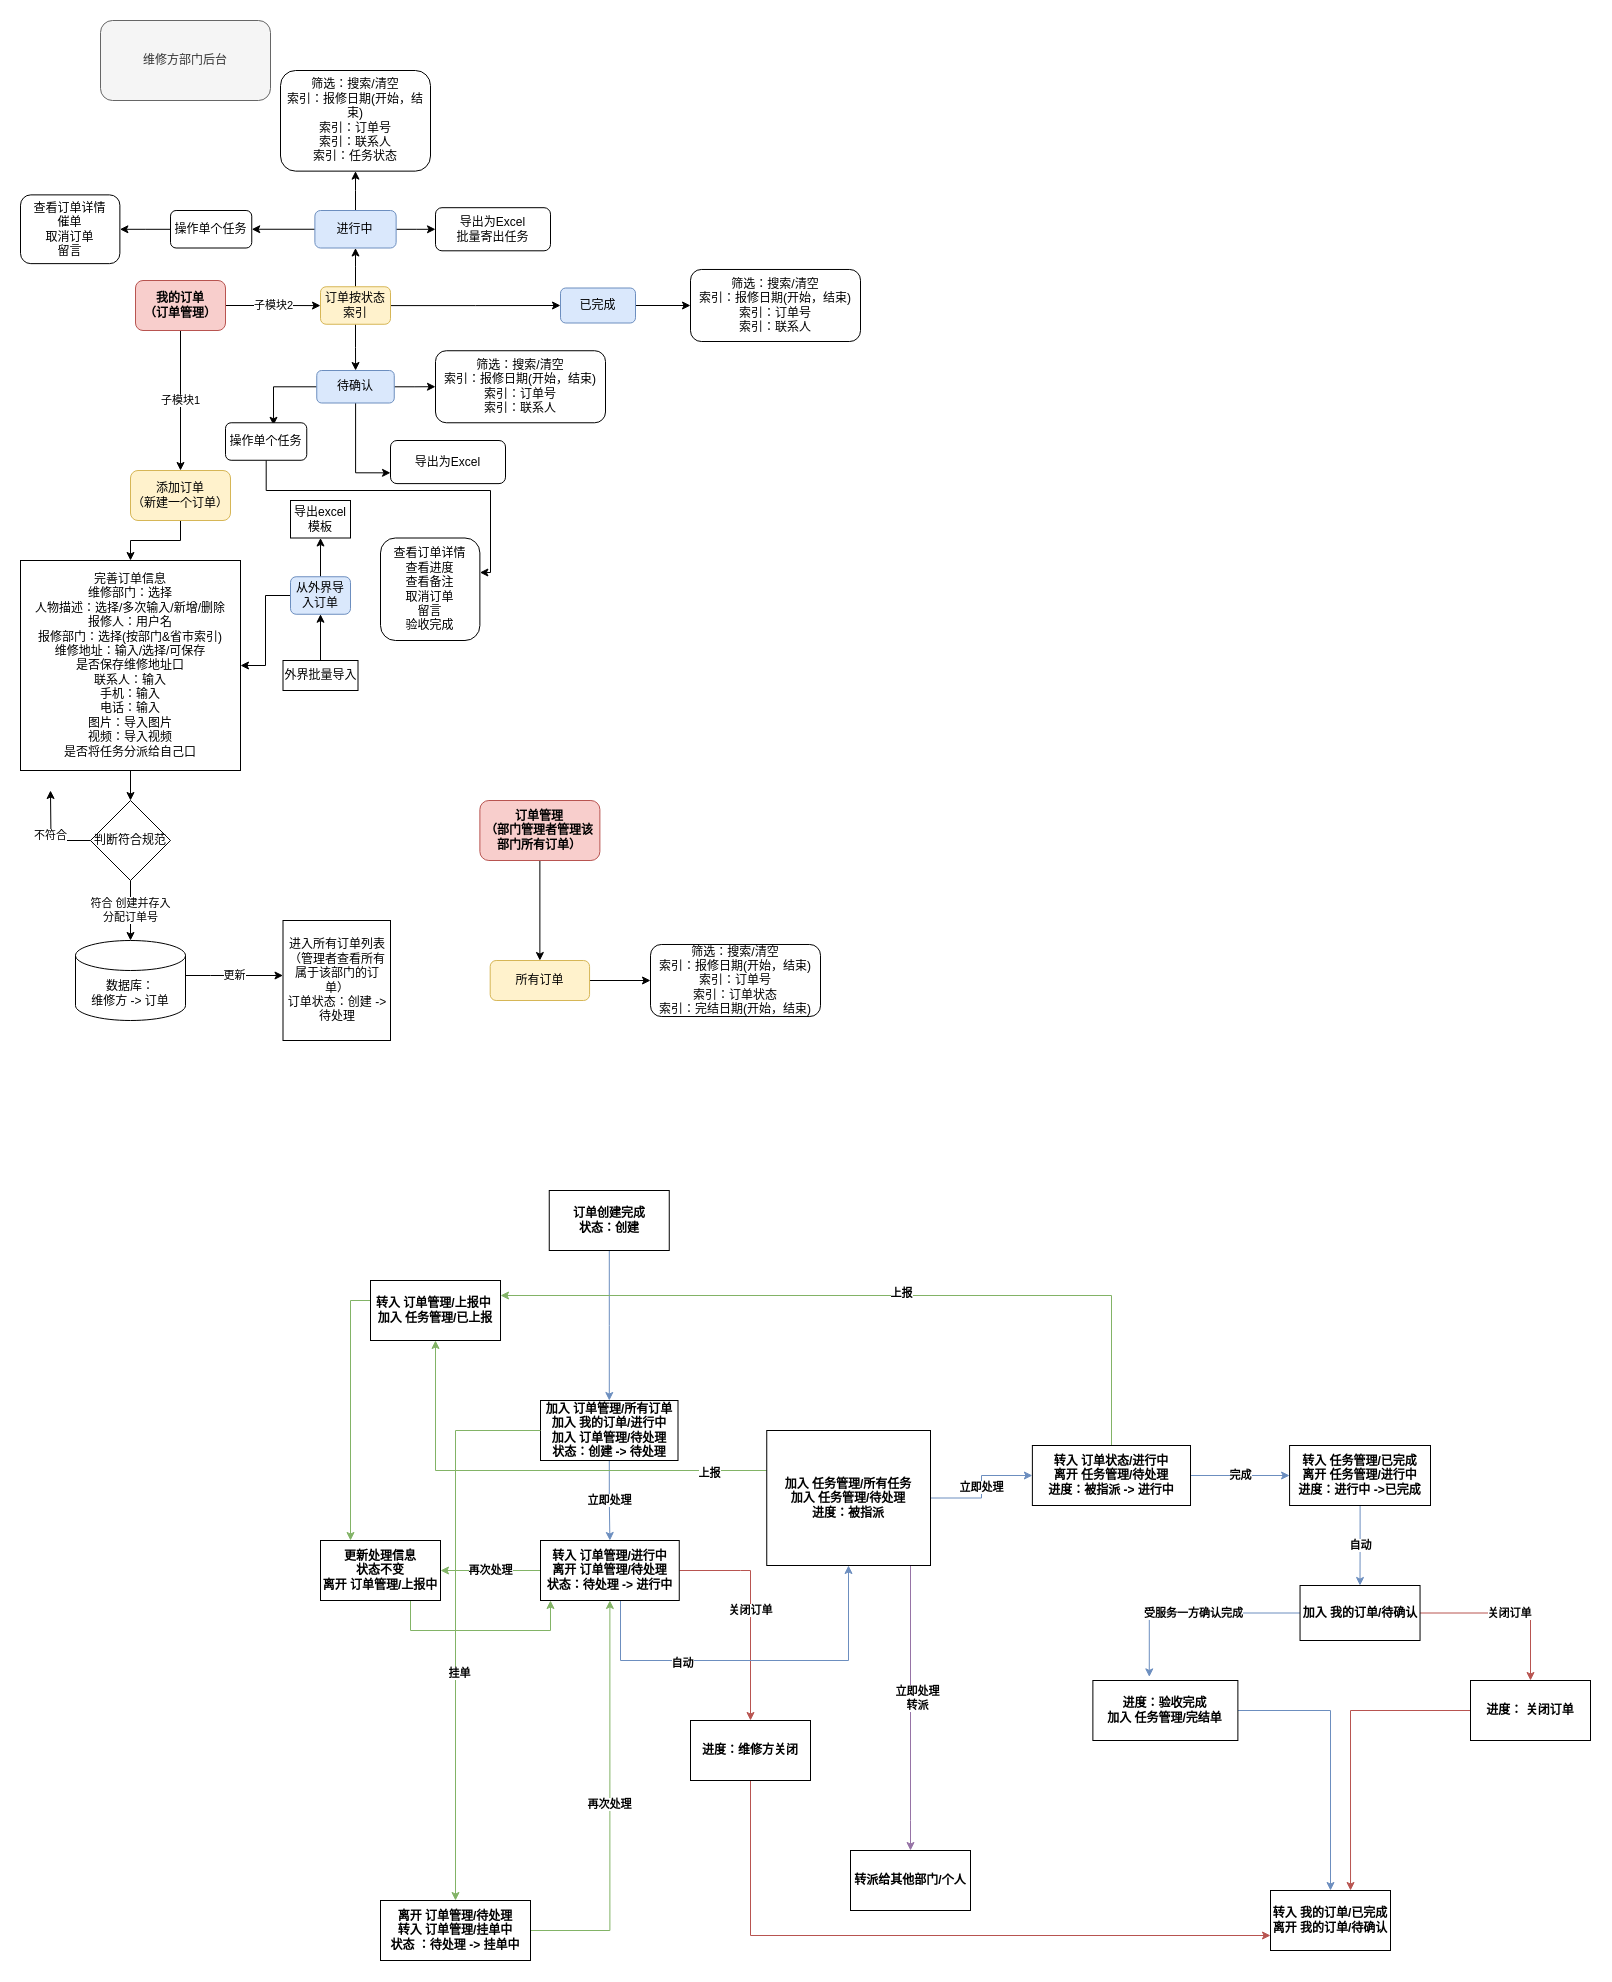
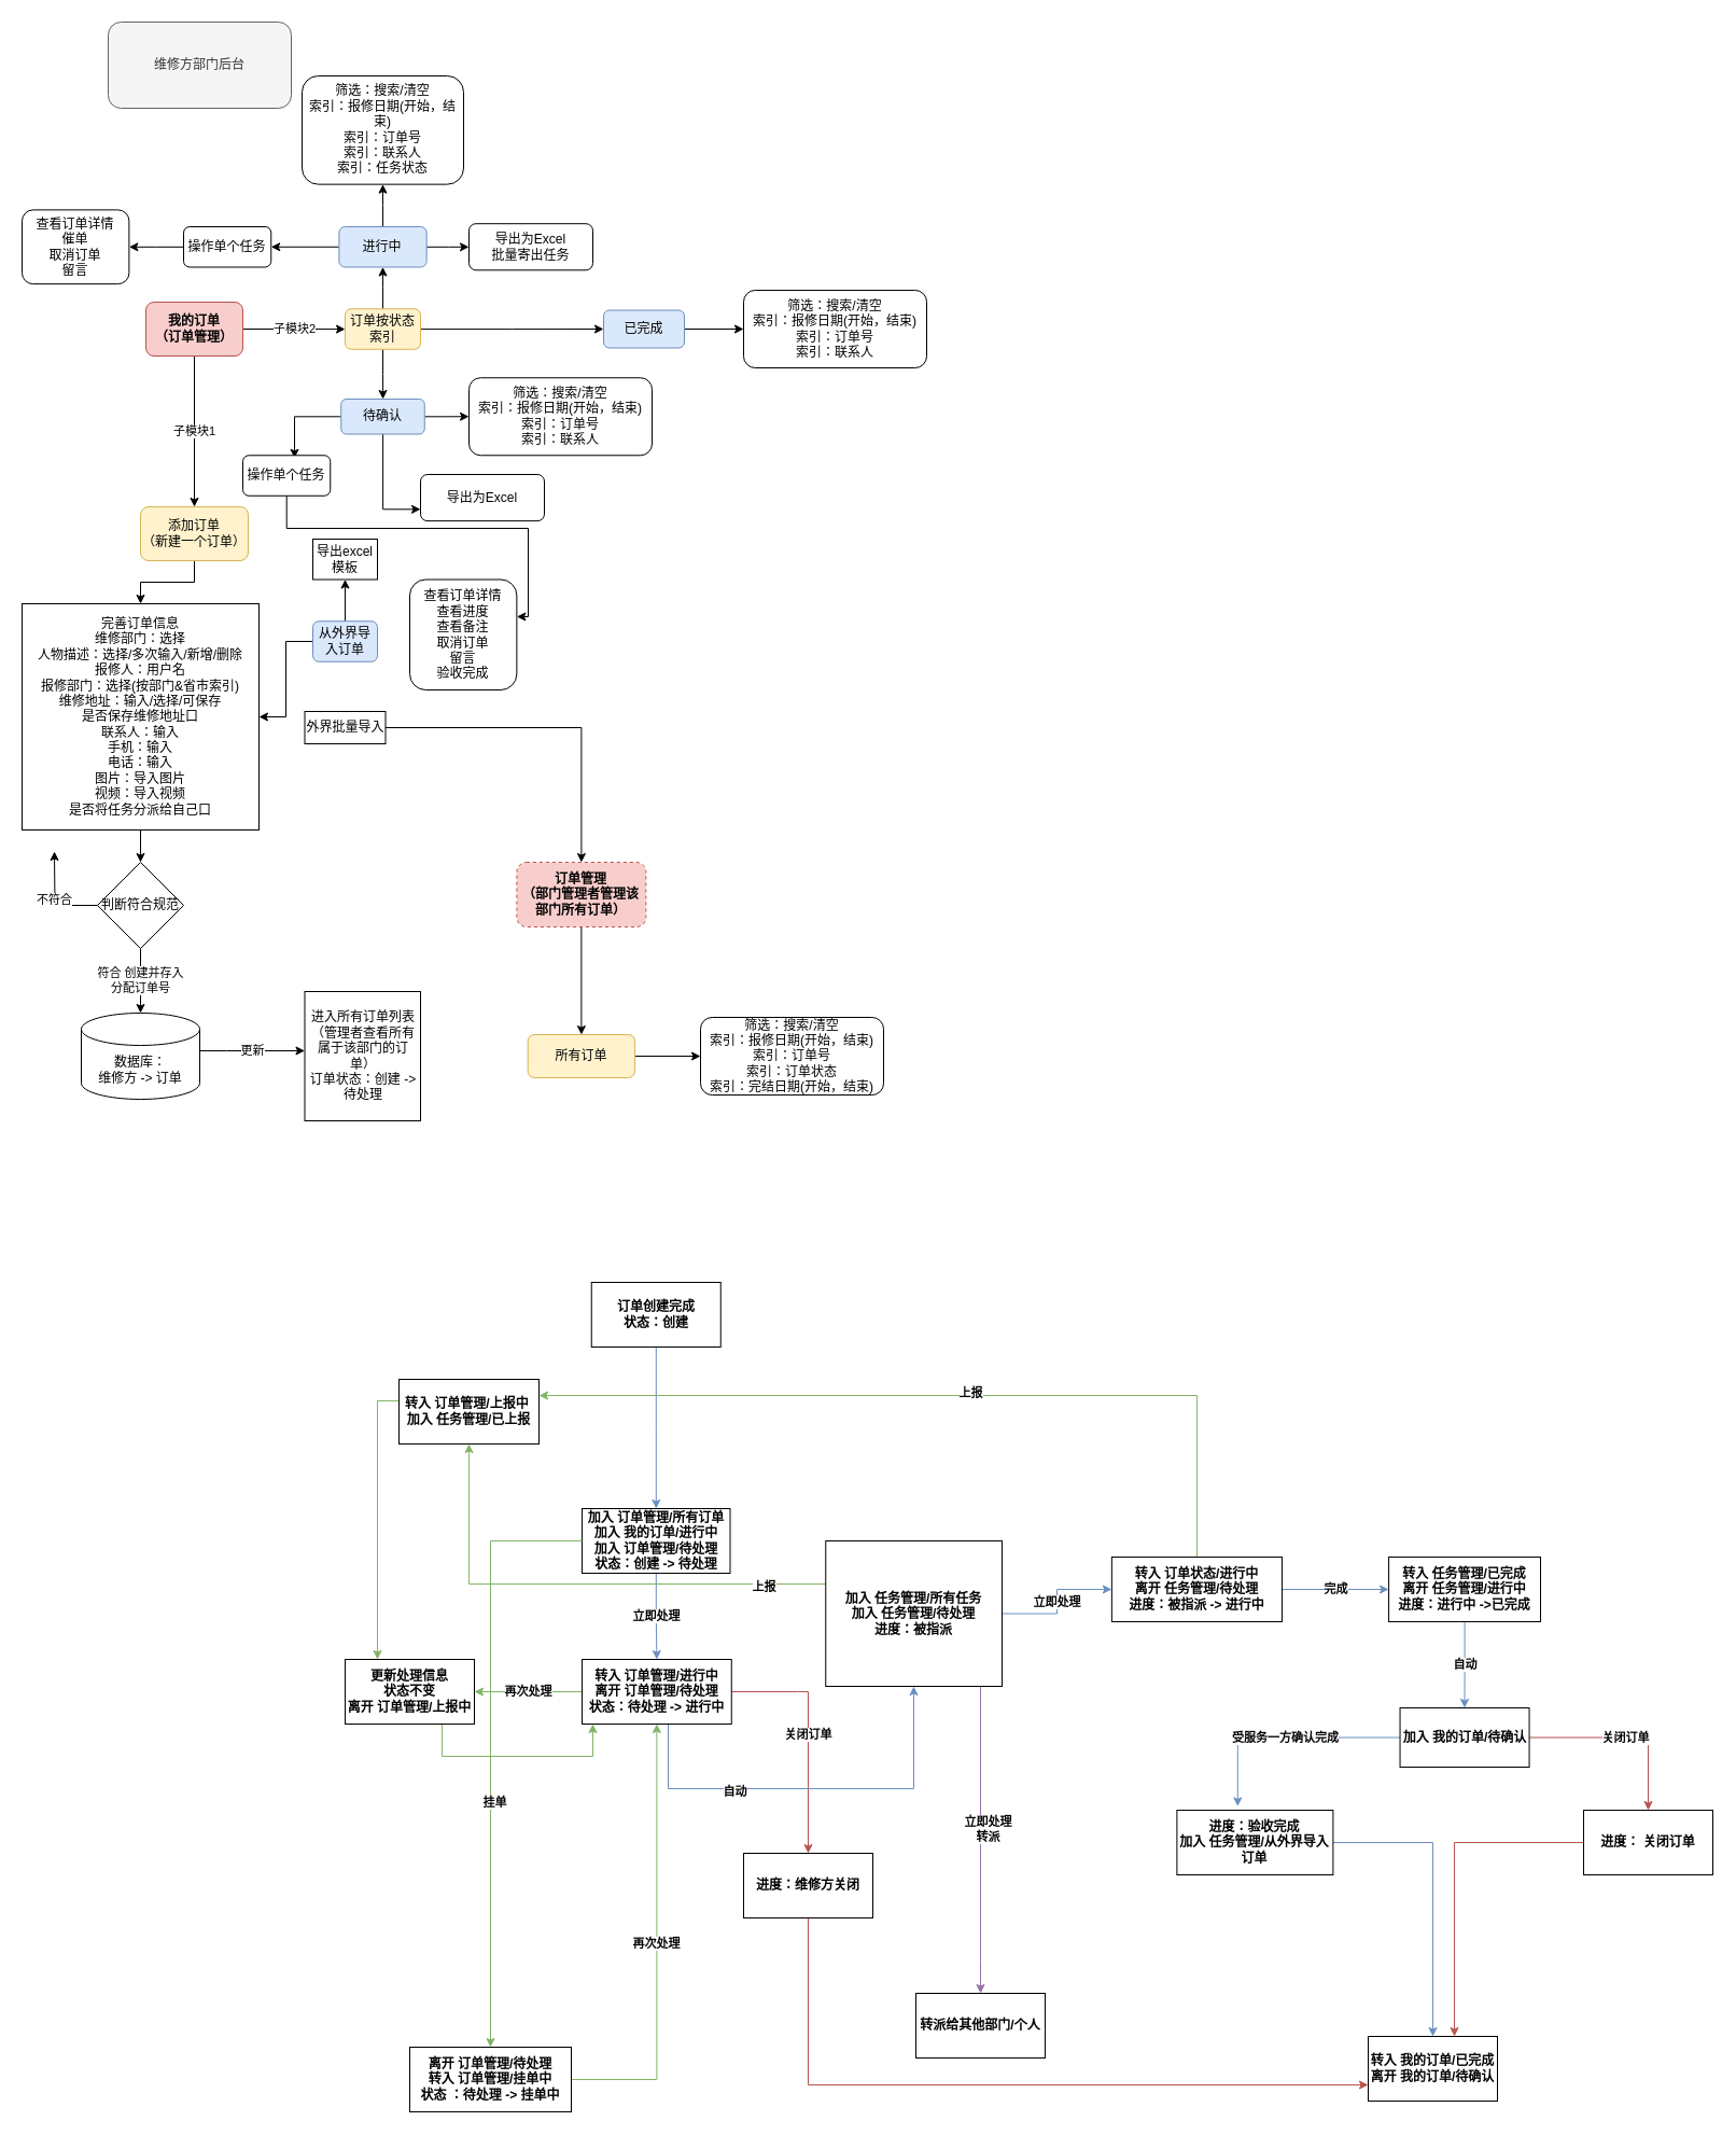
- <mxCell id="13" style="edgeStyle=orthogonalEdgeStyle;rounded=0;orthogonalLoop=1;jettySize=auto;html=1;entryX=0.5;entryY=1;entryDx=0;entryDy=0;" parent="1" source="14" target="11" edge="1"><mxGeometry relative="1" as="geometry" /></mxCell>
+ <mxCell id="13" style="edgeStyle=orthogonalEdgeStyle;rounded=0;orthogonalLoop=1;jettySize=auto;html=1;" parent="1" source="14" target="23" edge="1"><mxGeometry relative="1" as="geometry" /></mxCell>
- <mxCell id="23" value="&lt;b&gt;订单管理&lt;br&gt;（部门管理者管理该部门所有订单）&lt;/b&gt;" style="rounded=1;whiteSpace=wrap;html=1;fillColor=#f8cecc;strokeColor=#b85450;" parent="1" vertex="1"><mxGeometry x="479.38" y="800" width="120" height="60" as="geometry" /></mxCell>
+ <mxCell id="23" value="&lt;b&gt;订单管理&lt;br&gt;（部门管理者管理该部门所有订单）&lt;/b&gt;" style="rounded=1;whiteSpace=wrap;html=1;fillColor=#f8cecc;strokeColor=#b85450;dashed=1;" parent="1" vertex="1"><mxGeometry x="479.38" y="800" width="120" height="60" as="geometry" /></mxCell>
- <mxCell id="90" value="进度：验收完成&lt;br&gt;加入 任务管理/完结单" style="rounded=0;whiteSpace=wrap;html=1;fontStyle=1" vertex="1" parent="1"><mxGeometry x="1092.38" y="1680" width="145" height="60" as="geometry" /></mxCell>
+ <mxCell id="90" value="进度：验收完成&lt;br&gt;加入 任务管理/从外界导入订单" style="rounded=0;whiteSpace=wrap;html=1;fontStyle=1" vertex="1" parent="1"><mxGeometry x="1092.38" y="1680" width="145" height="60" as="geometry" /></mxCell>
